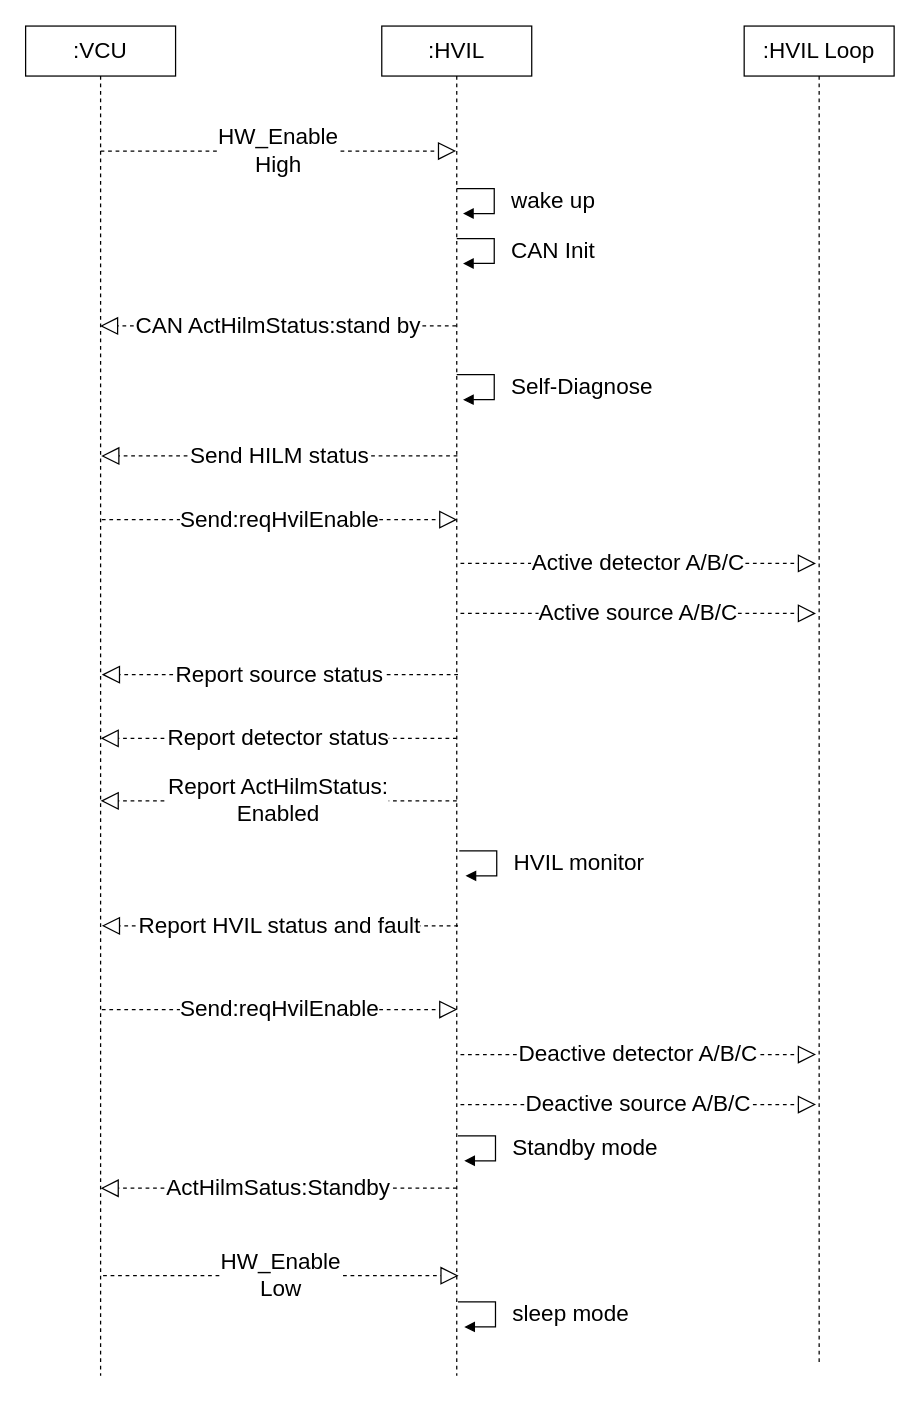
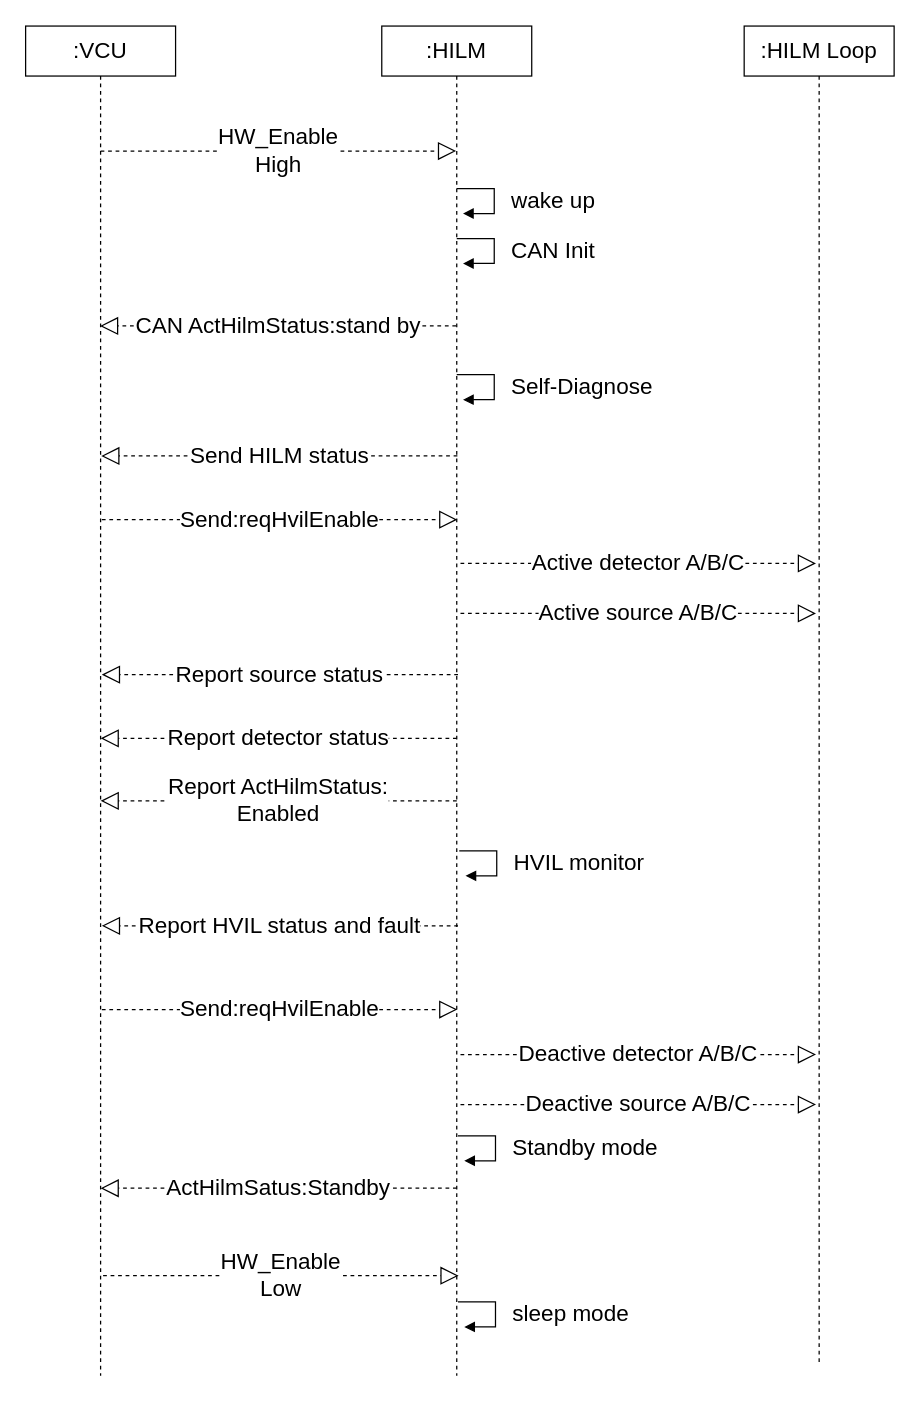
- <mxCell id="4" value=":HVIL" style="shape=umlLifeline;perimeter=lifelinePerimeter;whiteSpace=wrap;html=1;container=1;collapsible=0;recursiveResize=0;outlineConnect=0;fontSize=18;" parent="1" vertex="1"><mxGeometry x="305" y="20" width="120" height="1080" as="geometry" /></mxCell>
+ <mxCell id="4" value=":HILM" style="shape=umlLifeline;perimeter=lifelinePerimeter;whiteSpace=wrap;html=1;container=1;collapsible=0;recursiveResize=0;outlineConnect=0;fontSize=18;" parent="1" vertex="1"><mxGeometry x="305" y="20" width="120" height="1080" as="geometry" /></mxCell>
- <mxCell id="12" value=":HVIL Loop" style="shape=umlLifeline;perimeter=lifelinePerimeter;whiteSpace=wrap;html=1;container=1;collapsible=0;recursiveResize=0;outlineConnect=0;fontSize=18;" parent="1" vertex="1"><mxGeometry x="595" y="20" width="120" height="1070" as="geometry" /></mxCell>
+ <mxCell id="12" value=":HILM Loop" style="shape=umlLifeline;perimeter=lifelinePerimeter;whiteSpace=wrap;html=1;container=1;collapsible=0;recursiveResize=0;outlineConnect=0;fontSize=18;" parent="1" vertex="1"><mxGeometry x="595" y="20" width="120" height="1070" as="geometry" /></mxCell>
